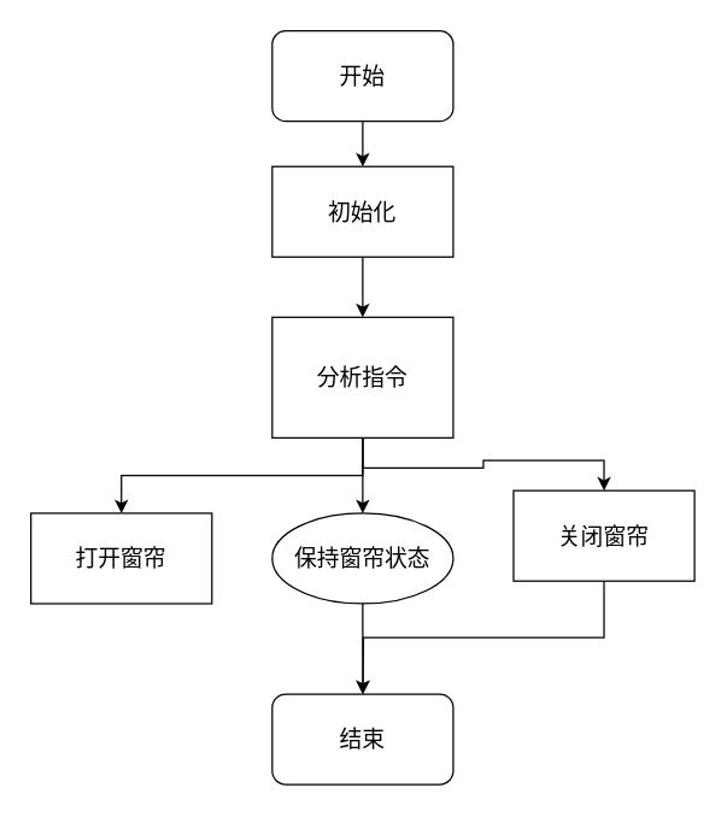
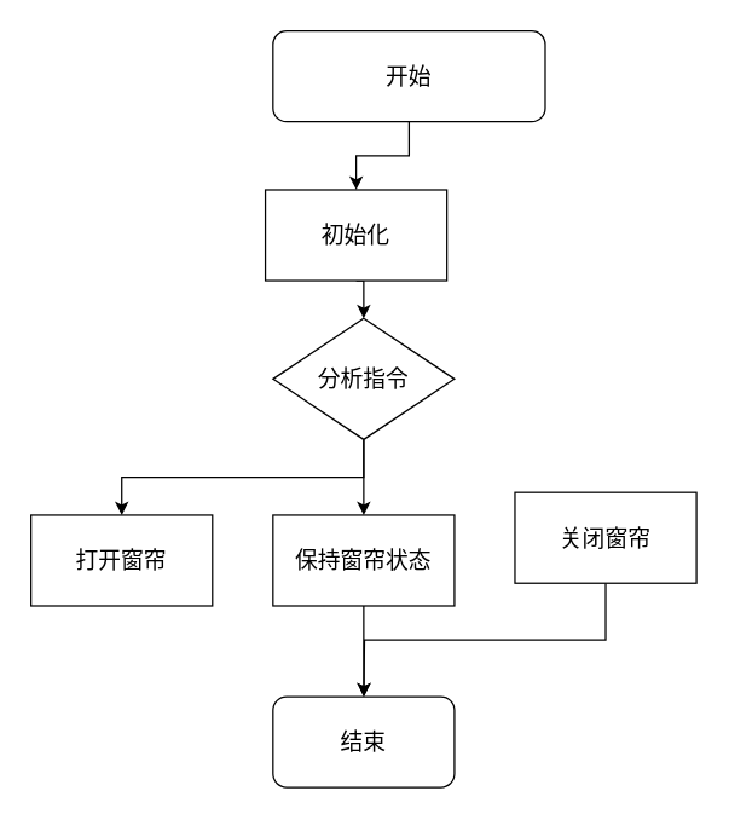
- <mxCell id="3" value="&lt;font style=&quot;font-size: 15px&quot;&gt;开始&lt;/font&gt;" style="rounded=1;whiteSpace=wrap;html=1;" vertex="1" parent="1"><mxGeometry x="180" y="20" width="120" height="60" as="geometry" /></mxCell>
+ <mxCell id="3" value="&lt;font style=&quot;font-size: 15px&quot;&gt;开始&lt;/font&gt;" style="rounded=1;whiteSpace=wrap;html=1;" vertex="1" parent="1"><mxGeometry x="180" y="20" width="180" height="60" as="geometry" /></mxCell>
- <mxCell id="5" value="&lt;font style=&quot;font-size: 15px&quot;&gt;初始化&lt;/font&gt;" style="rounded=0;whiteSpace=wrap;html=1;" vertex="1" parent="1"><mxGeometry x="180" y="110" width="120" height="60" as="geometry" /></mxCell>
+ <mxCell id="5" value="&lt;font style=&quot;font-size: 15px&quot;&gt;初始化&lt;/font&gt;" style="rounded=0;whiteSpace=wrap;html=1;" vertex="1" parent="1"><mxGeometry x="175" y="125" width="120" height="60" as="geometry" /></mxCell>
- <mxCell id="9" value="&lt;font style=&quot;font-size: 15px&quot;&gt;分析指令&lt;/font&gt;" style="whiteSpace=wrap;html=1;rounded=0;" vertex="1" parent="1"><mxGeometry x="180" y="210" width="120" height="80" as="geometry" /></mxCell>
+ <mxCell id="9" value="&lt;font style=&quot;font-size: 15px&quot;&gt;分析指令&lt;/font&gt;" style="rhombus;whiteSpace=wrap;html=1;" vertex="1" parent="1"><mxGeometry x="180" y="210" width="120" height="80" as="geometry" /></mxCell>
- <mxCell id="8" style="edgeStyle=orthogonalEdgeStyle;rounded=0;orthogonalLoop=1;jettySize=auto;html=1;exitX=0.5;exitY=1;exitDx=0;exitDy=0;entryX=0.5;entryY=0;entryDx=0;entryDy=0;" edge="1" parent="1" source="9" target="14"><mxGeometry relative="1" as="geometry" /></mxCell>
- <mxCell id="12" value="&lt;font style=&quot;font-size: 15px&quot;&gt;保持窗帘状态&lt;/font&gt;" style="ellipse;whiteSpace=wrap;html=1;" vertex="1" parent="1"><mxGeometry x="180" y="340" width="120" height="60" as="geometry" /></mxCell>
+ <mxCell id="12" value="&lt;font style=&quot;font-size: 15px&quot;&gt;保持窗帘状态&lt;/font&gt;" style="rounded=0;whiteSpace=wrap;html=1;" vertex="1" parent="1"><mxGeometry x="180" y="340" width="120" height="60" as="geometry" /></mxCell>
